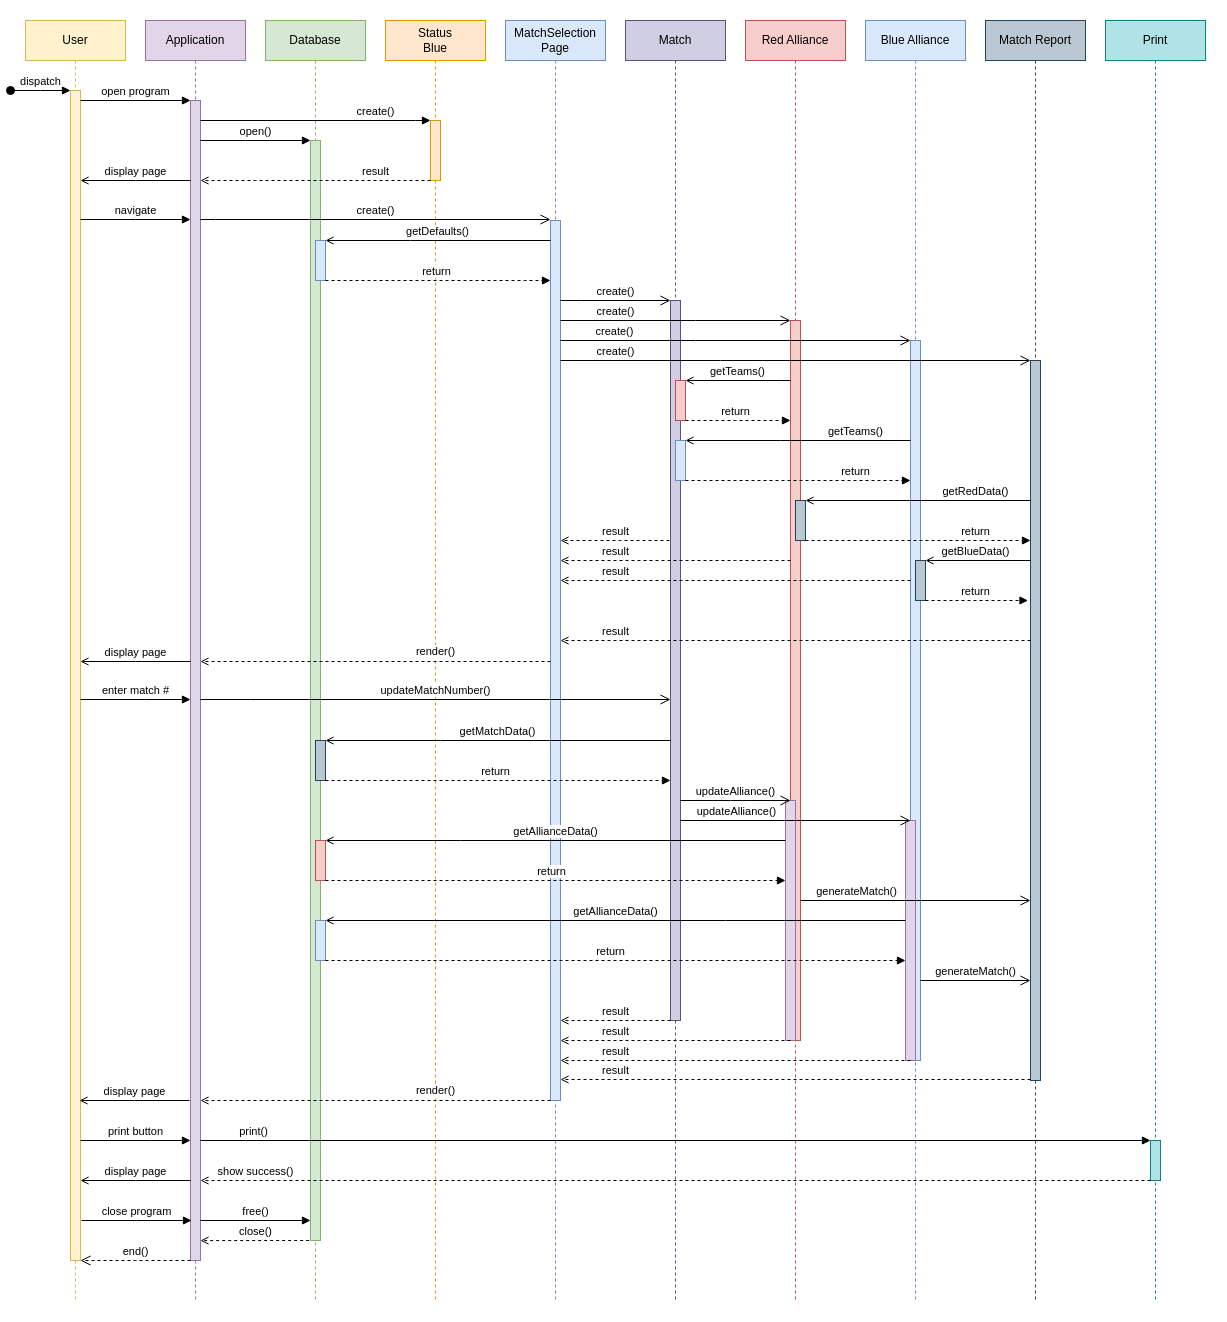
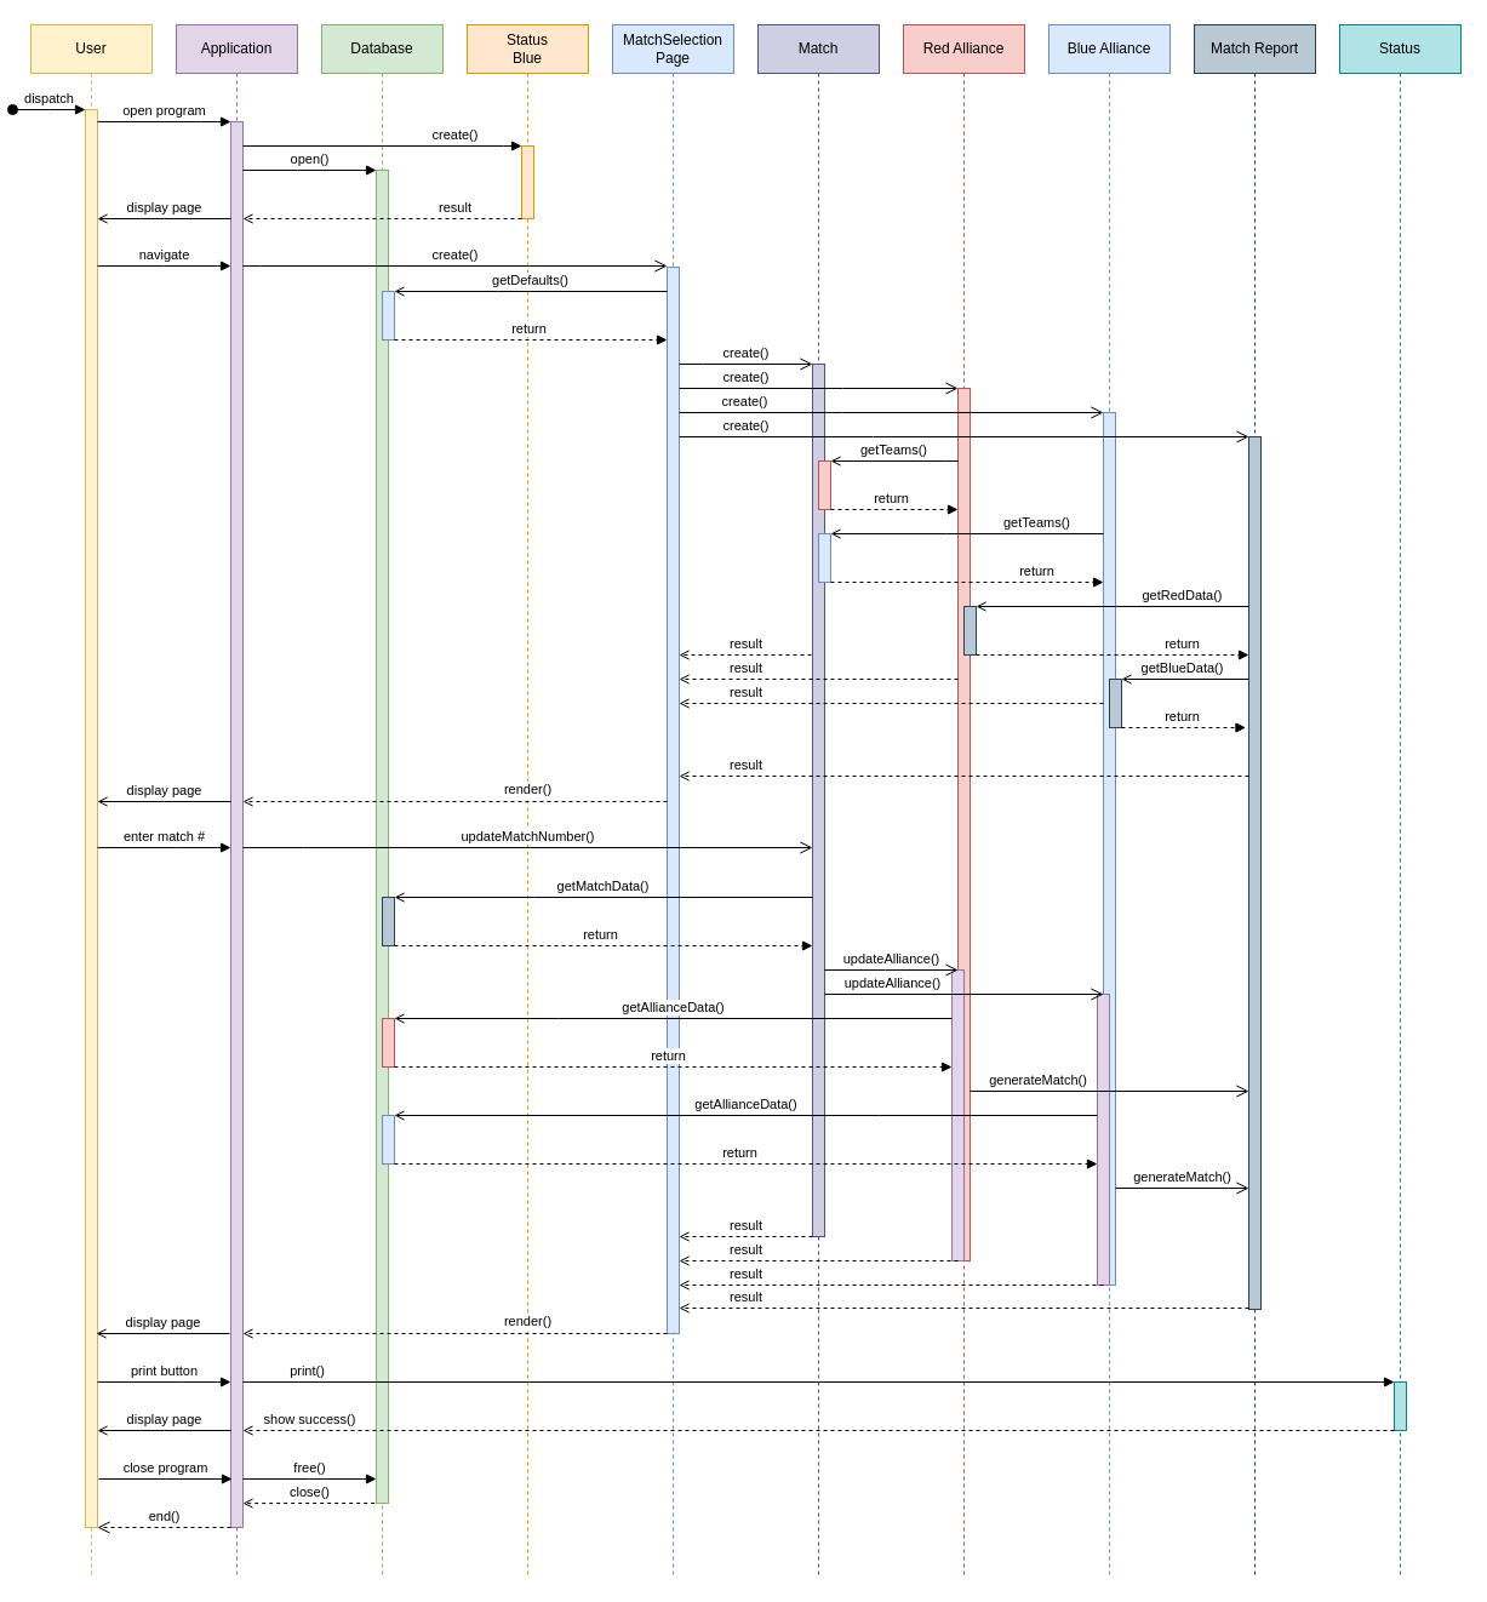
- <mxCell id="35" value="Print" style="shape=umlLifeline;perimeter=lifelinePerimeter;whiteSpace=wrap;html=1;container=0;dropTarget=0;collapsible=0;recursiveResize=0;outlineConnect=0;portConstraint=eastwest;newEdgeStyle={&quot;edgeStyle&quot;:&quot;elbowEdgeStyle&quot;,&quot;elbow&quot;:&quot;vertical&quot;,&quot;curved&quot;:0,&quot;rounded&quot;:0};fillColor=#b0e3e6;strokeColor=#0e8088;" vertex="1" parent="1"><mxGeometry x="1100" y="20" width="100" height="1280" as="geometry" /></mxCell>
+ <mxCell id="35" value="Status" style="shape=umlLifeline;perimeter=lifelinePerimeter;whiteSpace=wrap;html=1;container=0;dropTarget=0;collapsible=0;recursiveResize=0;outlineConnect=0;portConstraint=eastwest;newEdgeStyle={&quot;edgeStyle&quot;:&quot;elbowEdgeStyle&quot;,&quot;elbow&quot;:&quot;vertical&quot;,&quot;curved&quot;:0,&quot;rounded&quot;:0};fillColor=#b0e3e6;strokeColor=#0e8088;" vertex="1" parent="1"><mxGeometry x="1100" y="20" width="100" height="1280" as="geometry" /></mxCell>
